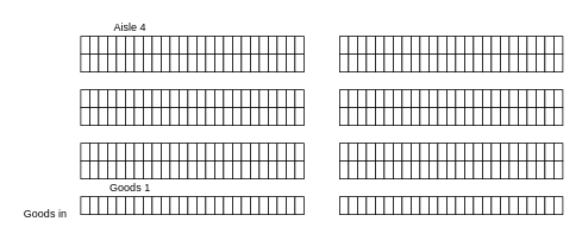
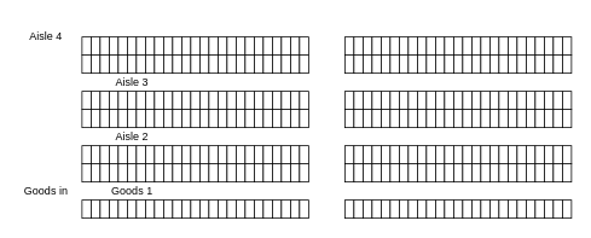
- <mxCell id="355" value="Aisle 4" style="text;html=1;resizable=0;autosize=1;align=center;verticalAlign=middle;points=[];fillColor=none;strokeColor=none;rounded=0;" vertex="1" parent="1"><mxGeometry x="120" y="20" width="50" height="20" as="geometry" /></mxCell>
+ <mxCell id="355" value="Aisle 4" style="text;html=1;resizable=0;autosize=1;align=center;verticalAlign=middle;points=[];fillColor=none;strokeColor=none;rounded=0;" vertex="1" parent="1"><mxGeometry x="25" y="30" width="50" height="20" as="geometry" /></mxCell>
+ <mxCell id="354" value="Aisle 3" style="text;html=1;resizable=0;autosize=1;align=center;verticalAlign=middle;points=[];fillColor=none;strokeColor=none;rounded=0;" vertex="1" parent="1"><mxGeometry x="120" y="80" width="50" height="20" as="geometry" /></mxCell>
+ <mxCell id="353" value="Aisle 2" style="text;html=1;resizable=0;autosize=1;align=center;verticalAlign=middle;points=[];fillColor=none;strokeColor=none;rounded=0;" vertex="1" parent="1"><mxGeometry x="120" y="140" width="50" height="20" as="geometry" /></mxCell>
- <mxCell id="356" value="Goods in" style="text;html=1;resizable=0;autosize=1;align=center;verticalAlign=middle;points=[];fillColor=none;strokeColor=none;rounded=0;" vertex="1" parent="1"><mxGeometry x="20" y="230" width="60" height="20" as="geometry" /></mxCell>
+ <mxCell id="356" value="Goods in" style="text;html=1;resizable=0;autosize=1;align=center;verticalAlign=middle;points=[];fillColor=none;strokeColor=none;rounded=0;" vertex="1" parent="1"><mxGeometry x="20" y="200" width="60" height="20" as="geometry" /></mxCell>
